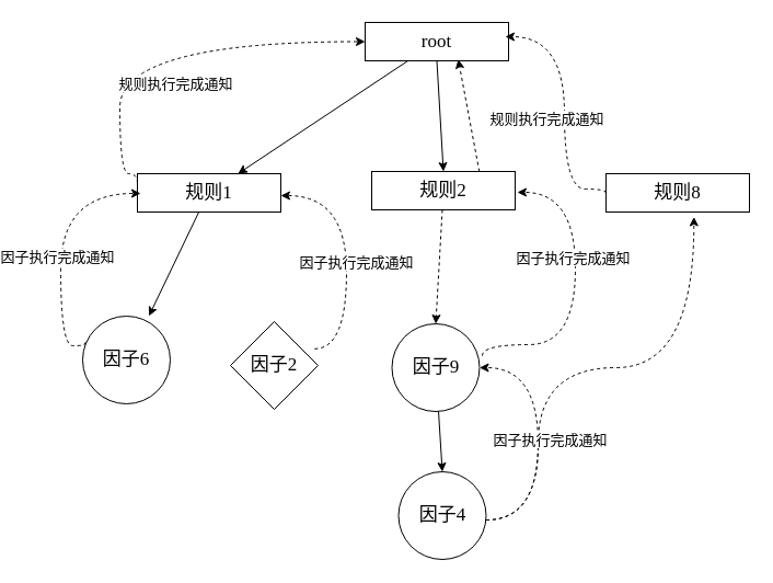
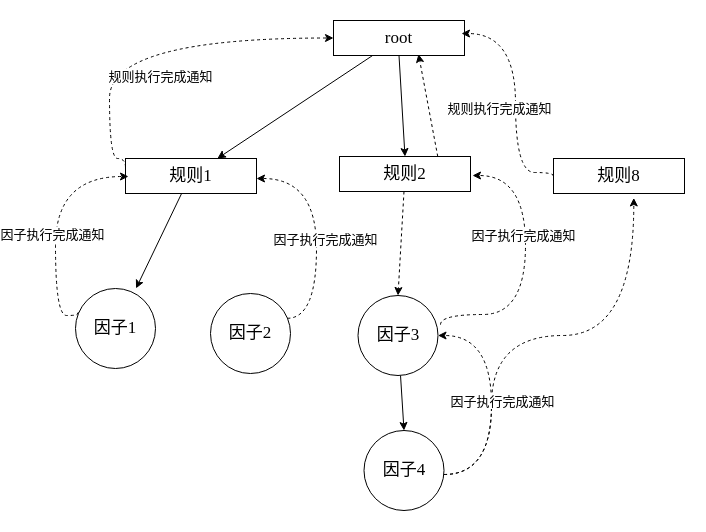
- <mxCell id="11" value="&lt;font style=&quot;font-size: 17px;&quot; face=&quot;Comic Sans MS&quot;&gt;因子6&lt;/font&gt;" style="ellipse;whiteSpace=wrap;html=1;aspect=fixed;" vertex="1" parent="1"><mxGeometry x="40" y="288" width="80" height="80" as="geometry" /></mxCell>
+ <mxCell id="11" value="&lt;font style=&quot;font-size: 17px;&quot; face=&quot;Comic Sans MS&quot;&gt;因子1&lt;/font&gt;" style="ellipse;whiteSpace=wrap;html=1;aspect=fixed;" vertex="1" parent="1"><mxGeometry x="40" y="288" width="80" height="80" as="geometry" /></mxCell>
- <mxCell id="12" value="&lt;font style=&quot;font-size: 17px;&quot; face=&quot;Comic Sans MS&quot;&gt;因子2&lt;/font&gt;" style="rhombus;whiteSpace=wrap;html=1;aspect=fixed;" vertex="1" parent="1"><mxGeometry x="175" y="293" width="80" height="80" as="geometry" /></mxCell>
+ <mxCell id="12" value="&lt;font style=&quot;font-size: 17px;&quot; face=&quot;Comic Sans MS&quot;&gt;因子2&lt;/font&gt;" style="ellipse;whiteSpace=wrap;html=1;aspect=fixed;" vertex="1" parent="1"><mxGeometry x="175" y="293" width="80" height="80" as="geometry" /></mxCell>
- <mxCell id="14" value="&lt;font style=&quot;font-size: 17px;&quot; face=&quot;Comic Sans MS&quot;&gt;因子9&lt;/font&gt;" style="ellipse;whiteSpace=wrap;html=1;aspect=fixed;" vertex="1" parent="1"><mxGeometry x="322.5" y="295" width="80" height="80" as="geometry" /></mxCell>
+ <mxCell id="14" value="&lt;font style=&quot;font-size: 17px;&quot; face=&quot;Comic Sans MS&quot;&gt;因子3&lt;/font&gt;" style="ellipse;whiteSpace=wrap;html=1;aspect=fixed;" vertex="1" parent="1"><mxGeometry x="322.5" y="295" width="80" height="80" as="geometry" /></mxCell>
